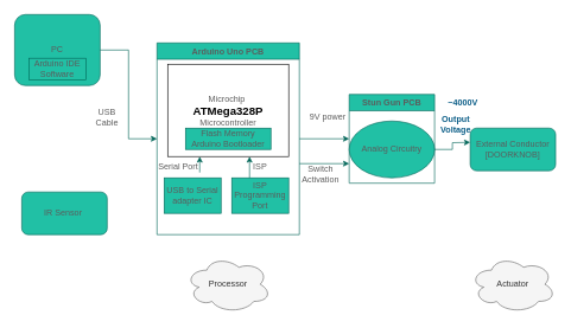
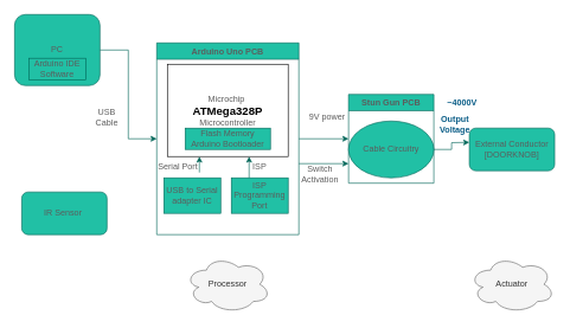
- <mxCell id="19" value="Analog Circuitry" style="ellipse;whiteSpace=wrap;html=1;fillColor=#21C0A5;strokeColor=#006658;fontColor=#5C5C5C;" vertex="1" parent="18"><mxGeometry y="37.5" width="120" height="80" as="geometry" /></mxCell>
+ <mxCell id="19" value="Cable Circuitry" style="ellipse;whiteSpace=wrap;html=1;fillColor=#21C0A5;strokeColor=#006658;fontColor=#5C5C5C;" vertex="1" parent="18"><mxGeometry y="37.5" width="120" height="80" as="geometry" /></mxCell>
